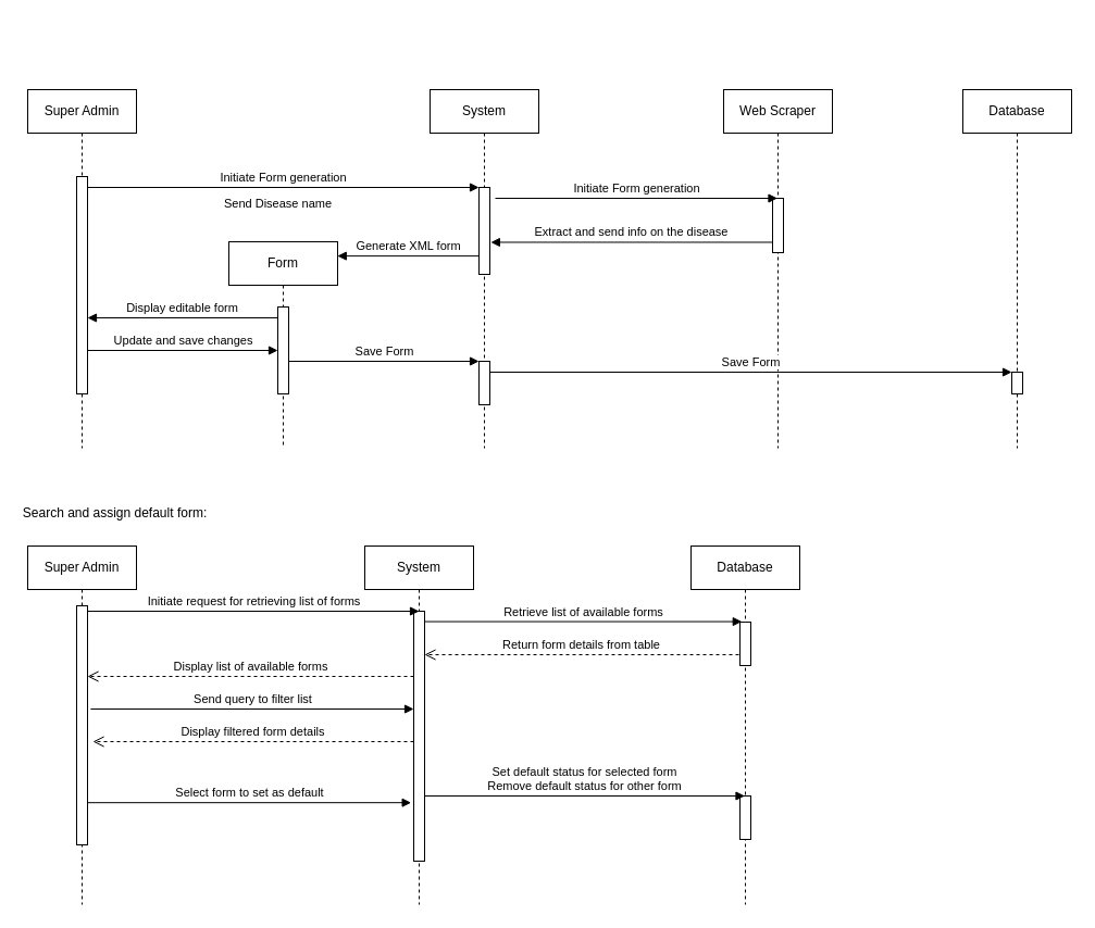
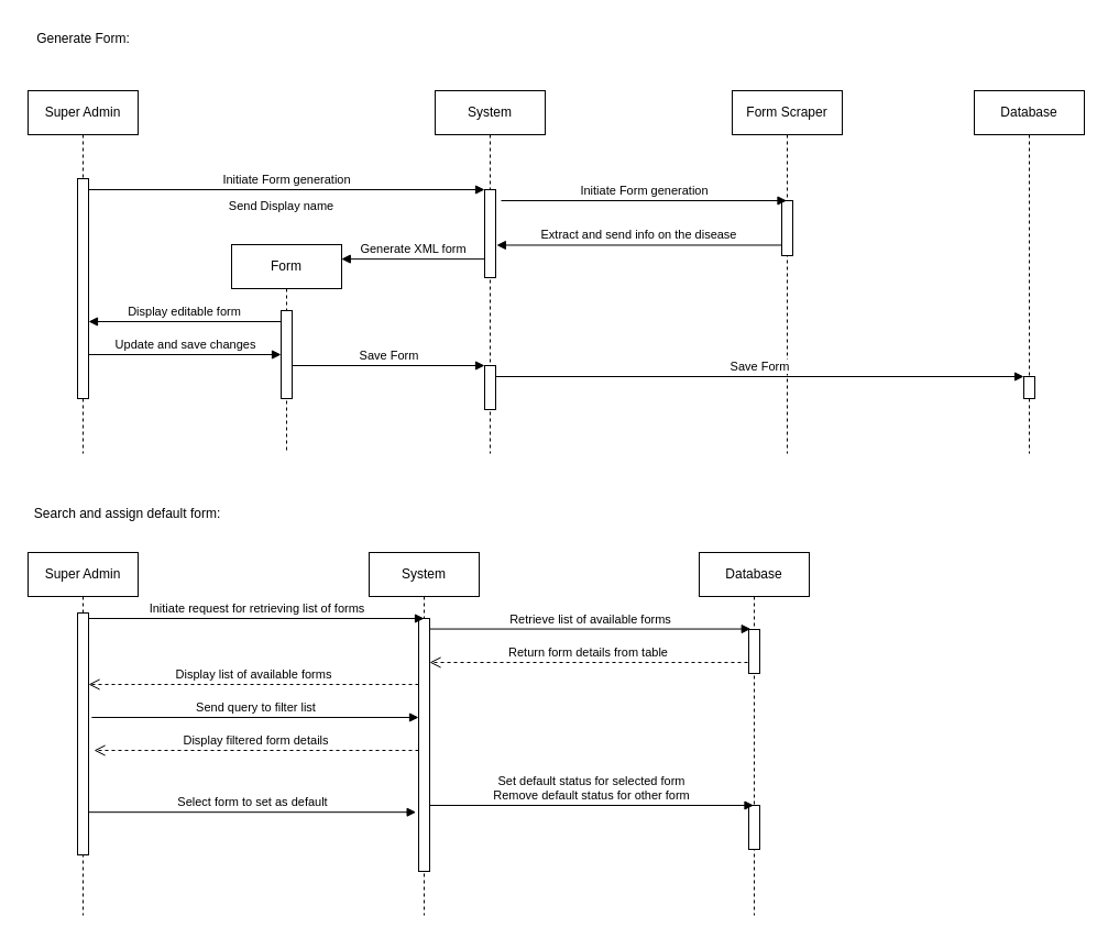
+ <mxCell id="16" value="Generate Form:" style="text;html=1;align=center;verticalAlign=middle;resizable=0;points=[];autosize=1;strokeColor=none;fillColor=none;" vertex="1" parent="1"><mxGeometry x="20" y="20" width="110" height="30" as="geometry" /></mxCell>
- <mxCell id="6" value="Web Scraper" style="shape=umlLifeline;perimeter=lifelinePerimeter;whiteSpace=wrap;html=1;container=0;dropTarget=0;collapsible=0;recursiveResize=0;outlineConnect=0;portConstraint=eastwest;newEdgeStyle={&quot;edgeStyle&quot;:&quot;elbowEdgeStyle&quot;,&quot;elbow&quot;:&quot;vertical&quot;,&quot;curved&quot;:0,&quot;rounded&quot;:0};" vertex="1" parent="1"><mxGeometry x="665" y="82" width="100" height="330" as="geometry" /></mxCell>
+ <mxCell id="6" value="Form Scraper" style="shape=umlLifeline;perimeter=lifelinePerimeter;whiteSpace=wrap;html=1;container=0;dropTarget=0;collapsible=0;recursiveResize=0;outlineConnect=0;portConstraint=eastwest;newEdgeStyle={&quot;edgeStyle&quot;:&quot;elbowEdgeStyle&quot;,&quot;elbow&quot;:&quot;vertical&quot;,&quot;curved&quot;:0,&quot;rounded&quot;:0};" vertex="1" parent="1"><mxGeometry x="665" y="82" width="100" height="330" as="geometry" /></mxCell>
- <mxCell id="19" value="&lt;font style=&quot;font-size: 11px;&quot;&gt;Send Disease name&lt;/font&gt;" style="text;html=1;align=center;verticalAlign=middle;resizable=0;points=[];autosize=1;strokeColor=none;fillColor=none;" vertex="1" parent="1"><mxGeometry x="195" y="172" width="120" height="30" as="geometry" /></mxCell>
+ <mxCell id="19" value="&lt;font style=&quot;font-size: 11px;&quot;&gt;Send Display name&lt;/font&gt;" style="text;html=1;align=center;verticalAlign=middle;resizable=0;points=[];autosize=1;strokeColor=none;fillColor=none;" vertex="1" parent="1"><mxGeometry x="195" y="172" width="120" height="30" as="geometry" /></mxCell>
- <mxCell id="17" value="Search and assign default form:" style="text;html=1;align=center;verticalAlign=middle;resizable=0;points=[];autosize=1;strokeColor=none;fillColor=none;" vertex="1" parent="1"><mxGeometry x="10" y="457" width="190" height="30" as="geometry" /></mxCell>
+ <mxCell id="17" value="Search and assign default form:" style="text;html=1;align=center;verticalAlign=middle;resizable=0;points=[];autosize=1;strokeColor=none;fillColor=none;" vertex="1" parent="1"><mxGeometry x="20" y="452" width="190" height="30" as="geometry" /></mxCell>
